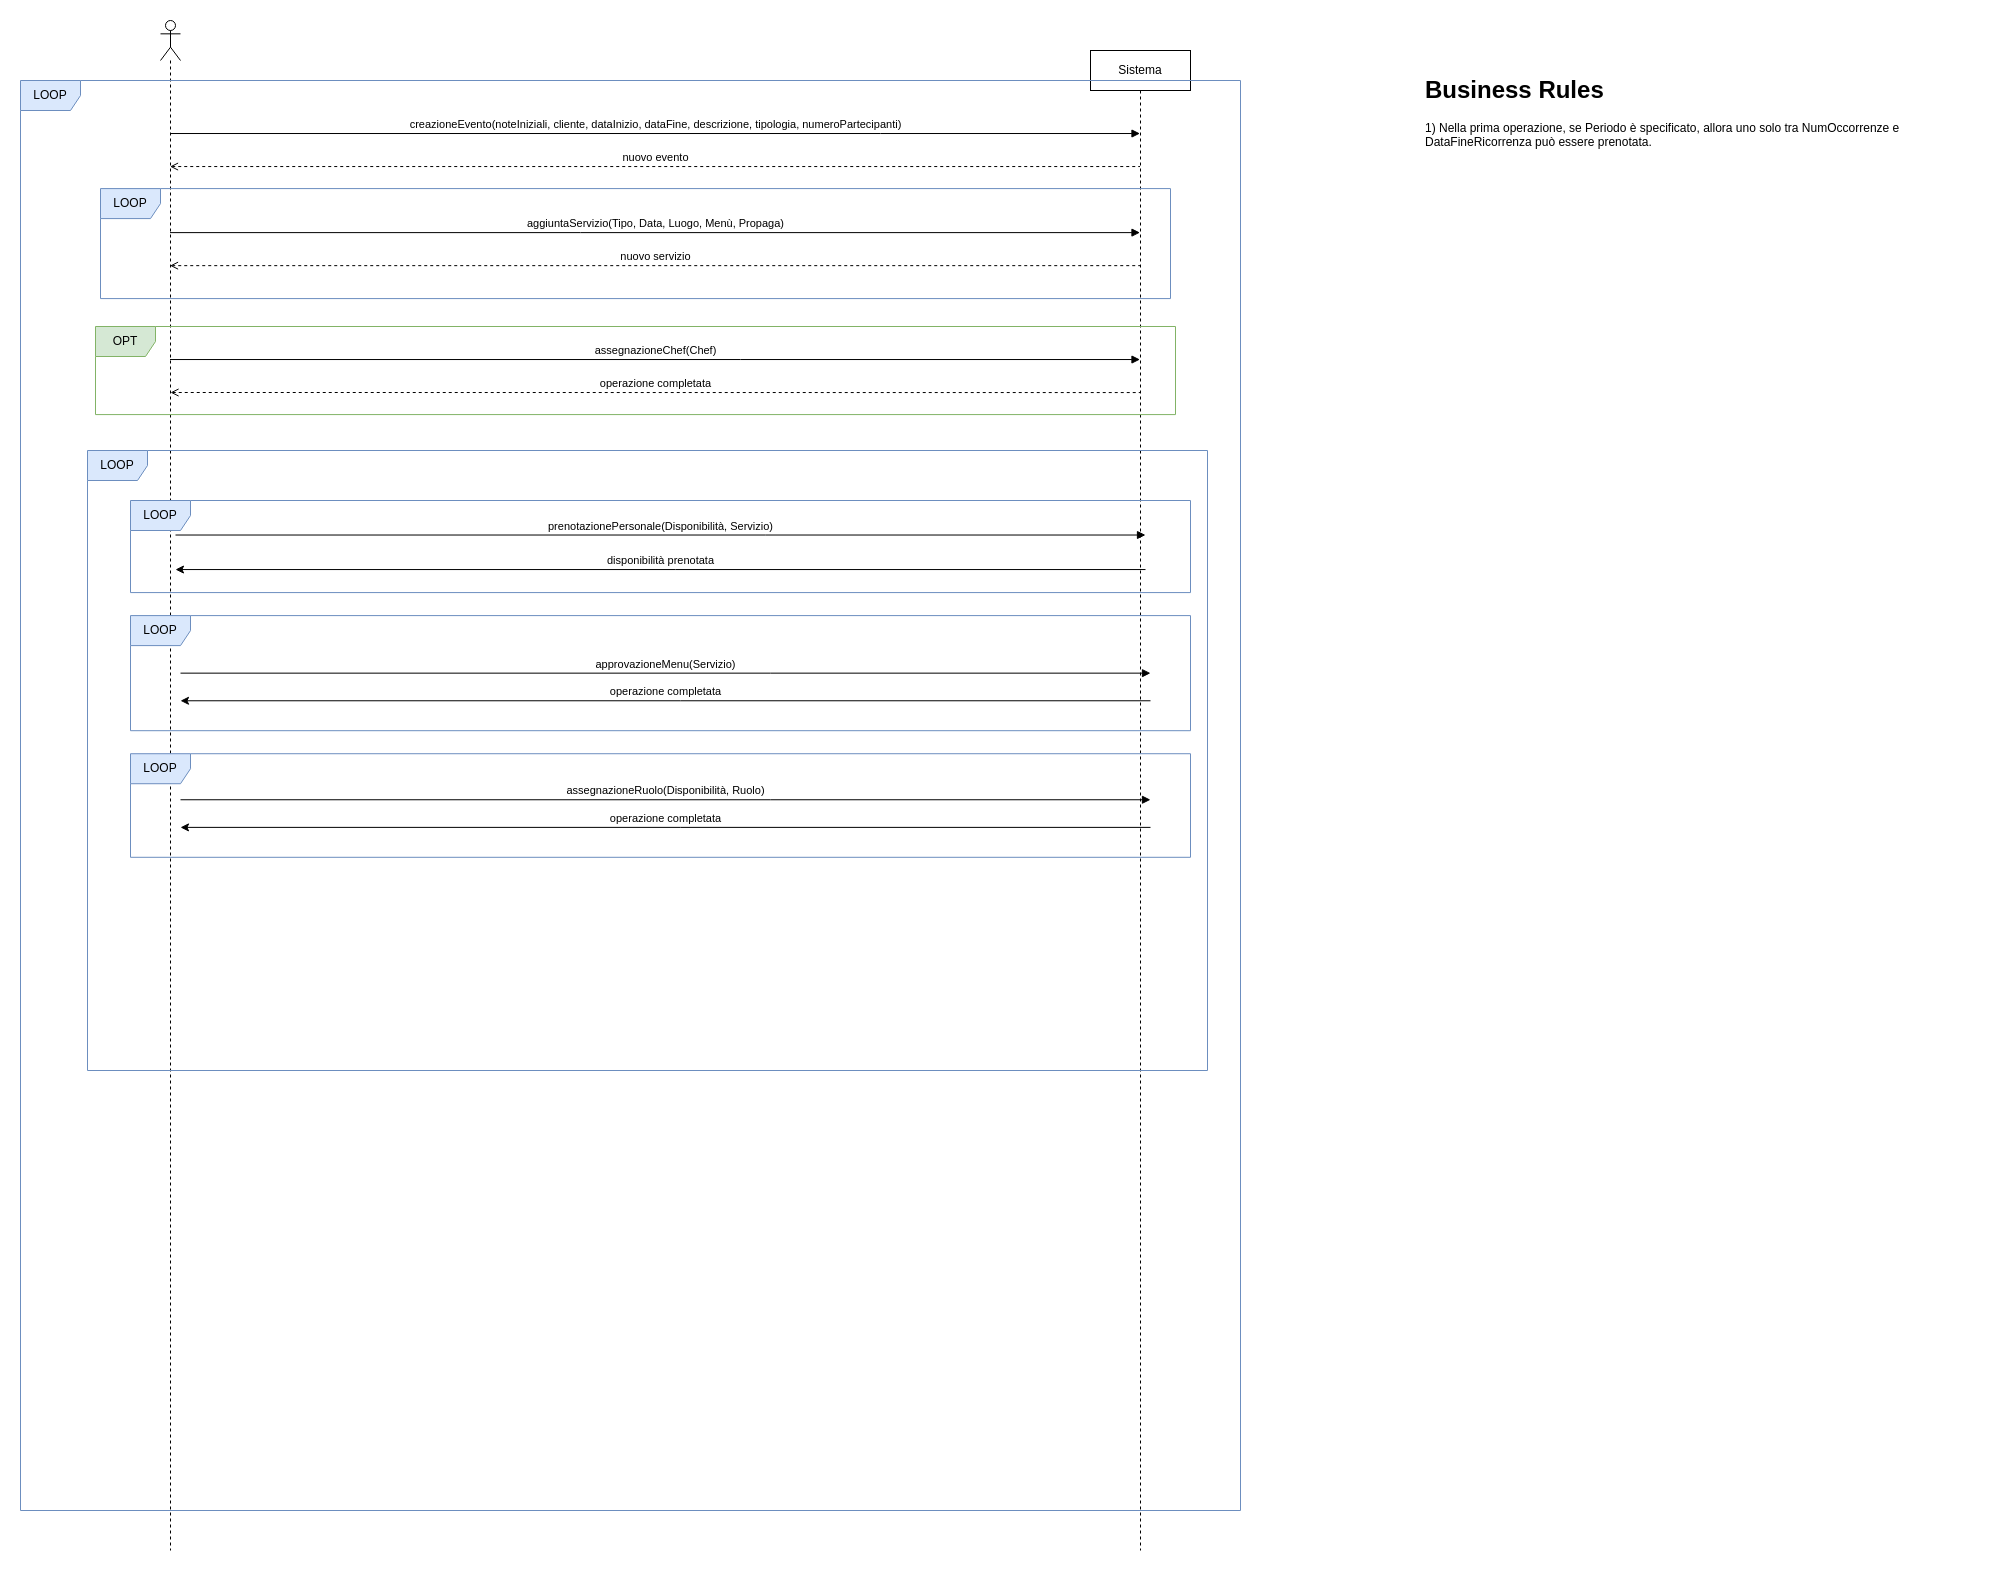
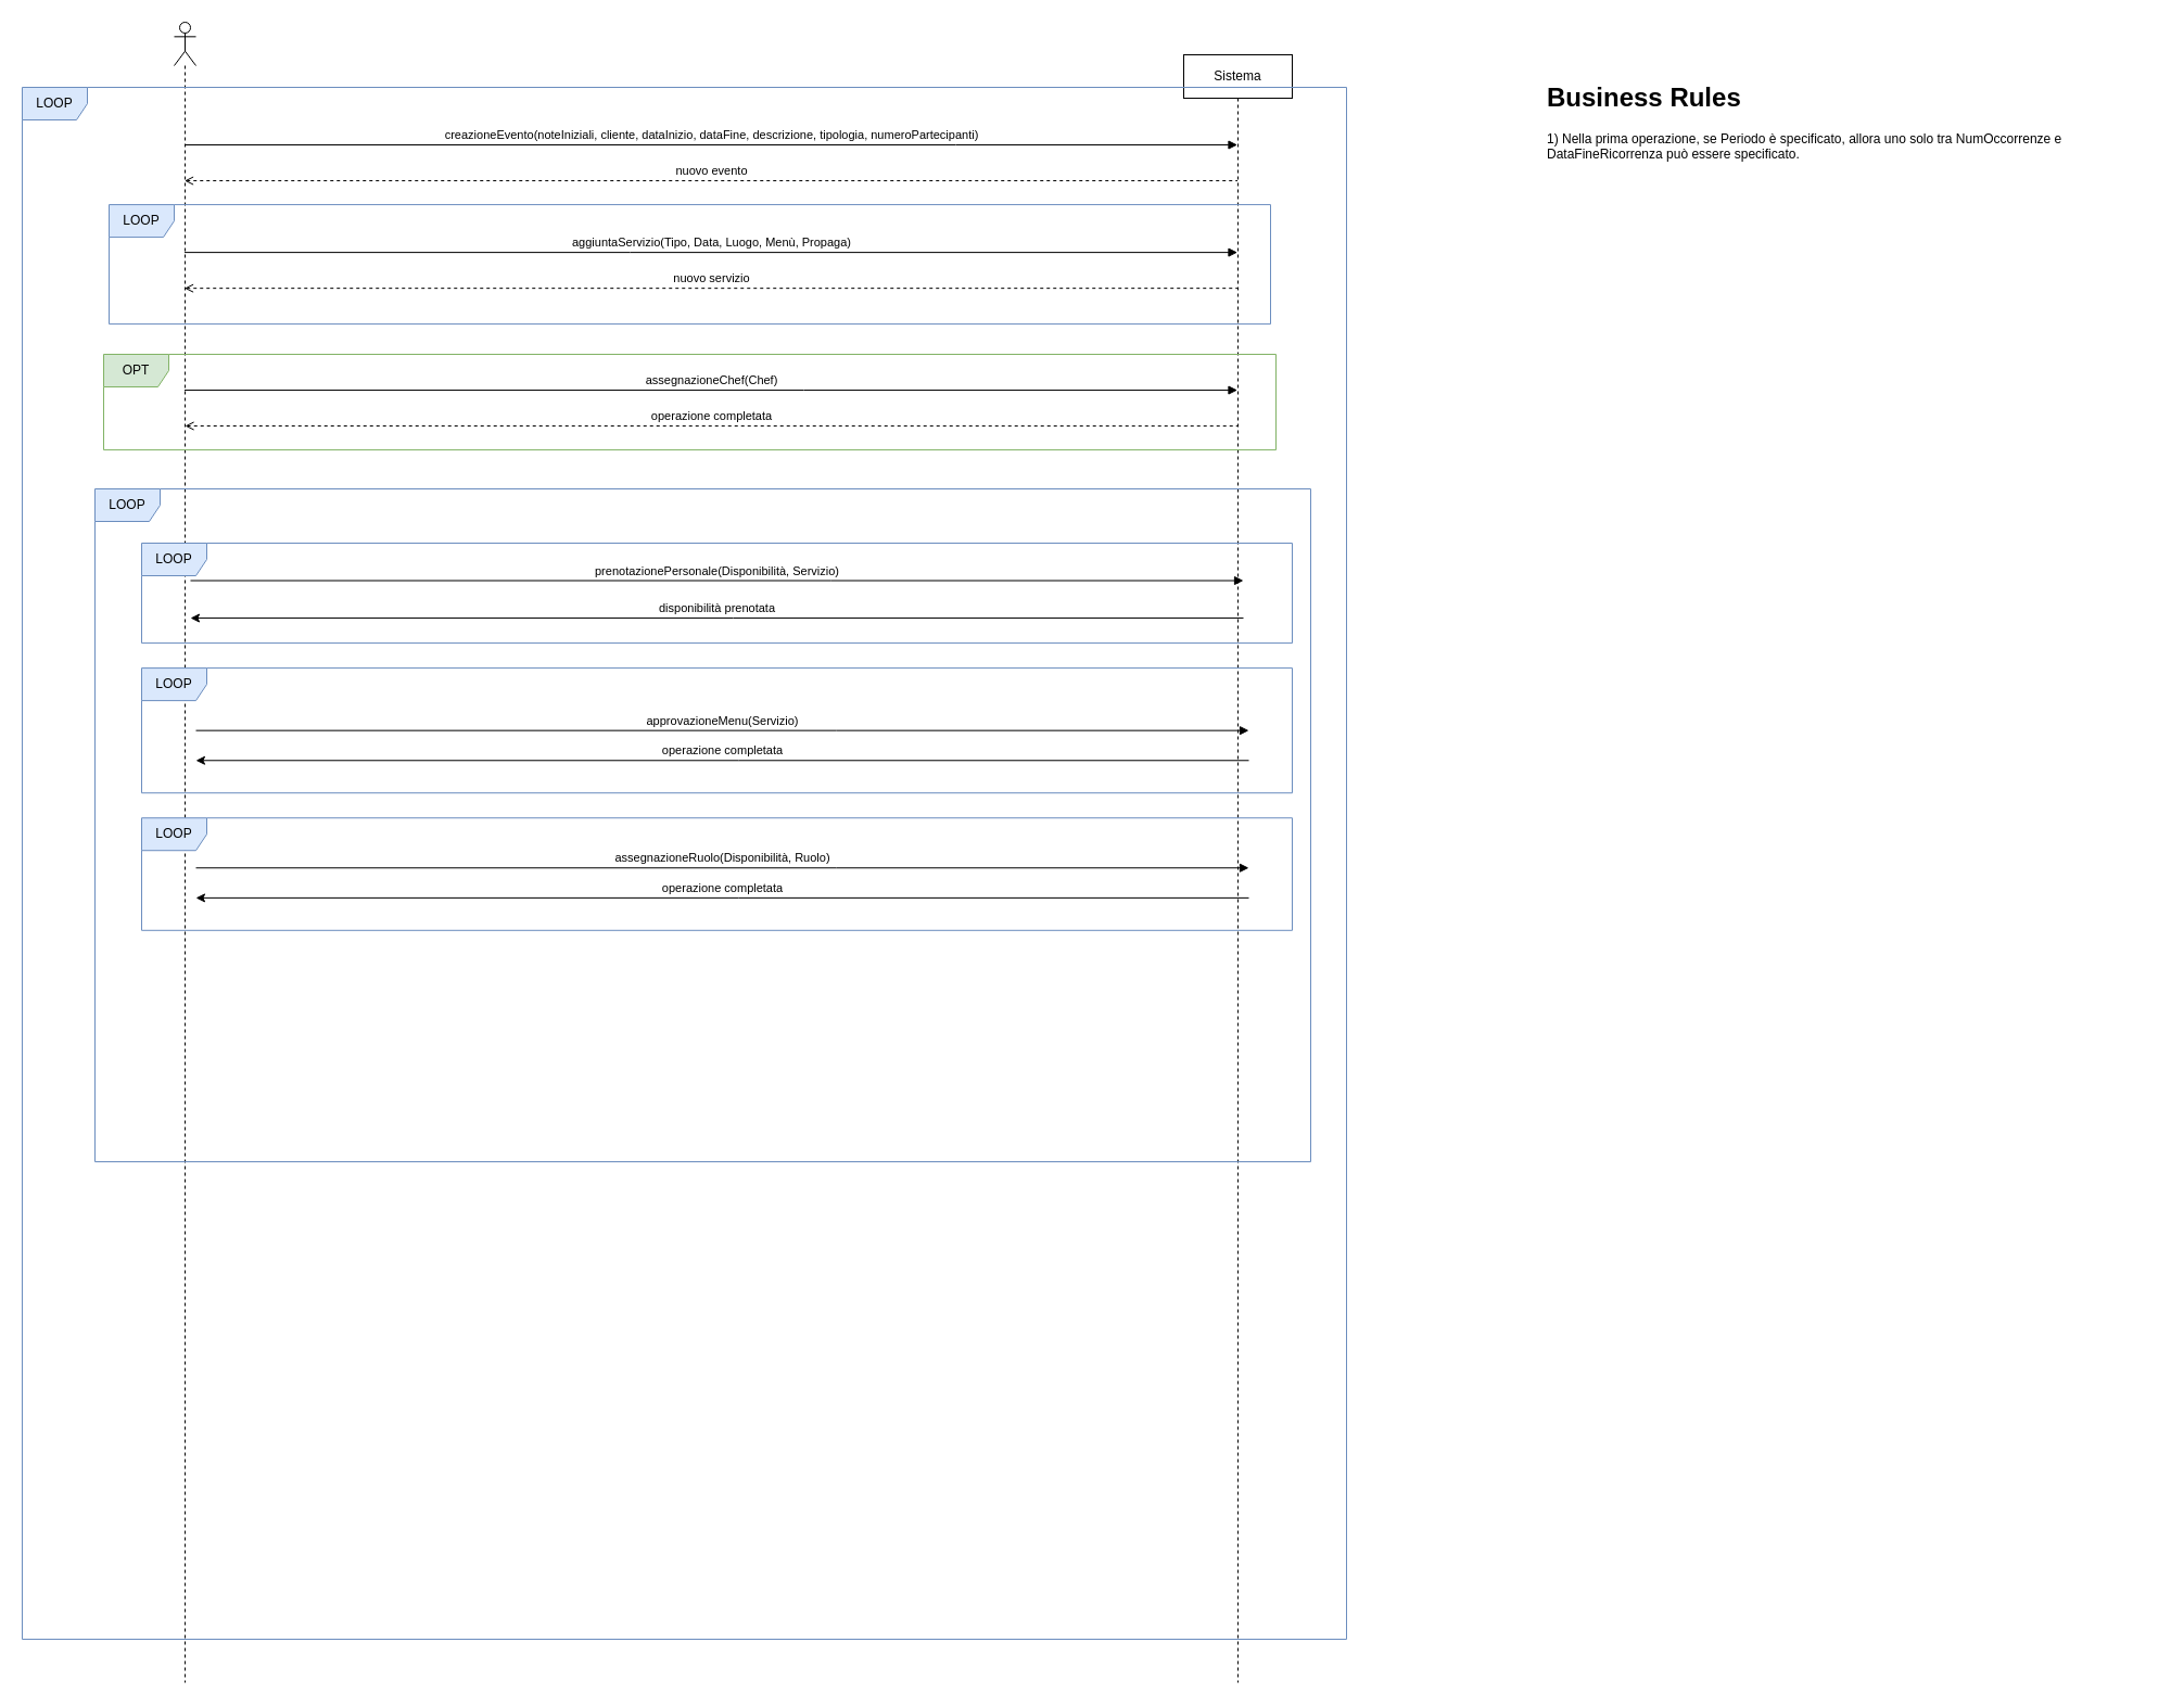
- <mxCell id="5" value="&lt;h1&gt;Business Rules&lt;br&gt;&lt;/h1&gt;&lt;div&gt;1) Nella prima operazione, se Periodo è specificato, allora uno solo tra NumOccorrenze e DataFineRicorrenza può essere prenotata.&lt;br&gt; &lt;/div&gt;" style="text;html=1;strokeColor=none;fillColor=none;spacing=5;spacingTop=-20;whiteSpace=wrap;overflow=hidden;rounded=0;" parent="1" vertex="1"><mxGeometry x="1420" y="70" width="570" height="480" as="geometry" /></mxCell>
+ <mxCell id="5" value="&lt;h1&gt;Business Rules&lt;br&gt;&lt;/h1&gt;&lt;div&gt;1) Nella prima operazione, se Periodo è specificato, allora uno solo tra NumOccorrenze e DataFineRicorrenza può essere specificato.&lt;br&gt; &lt;/div&gt;" style="text;html=1;strokeColor=none;fillColor=none;spacing=5;spacingTop=-20;whiteSpace=wrap;overflow=hidden;rounded=0;" parent="1" vertex="1"><mxGeometry x="1420" y="70" width="570" height="480" as="geometry" /></mxCell>
